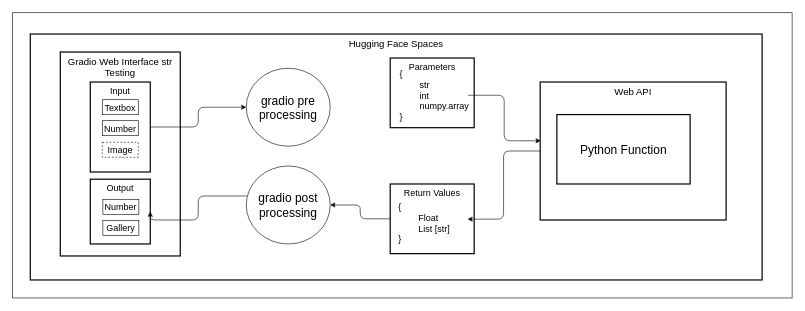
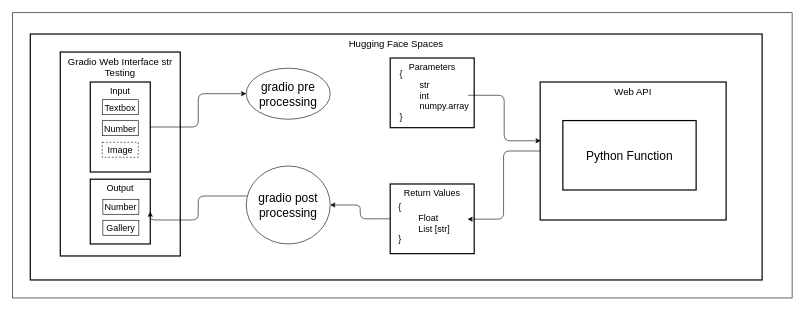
- <mxCell id="16" value="&lt;font style=&quot;font-size: 20px;&quot;&gt;gradio pre processing&lt;/font&gt;" style="ellipse;whiteSpace=wrap;html=1;" vertex="1" parent="1"><mxGeometry x="410" y="113" width="140" height="130" as="geometry" /></mxCell>
+ <mxCell id="16" value="&lt;font style=&quot;font-size: 20px;&quot;&gt;gradio pre processing&lt;/font&gt;" style="ellipse;whiteSpace=wrap;html=1;" vertex="1" parent="1"><mxGeometry x="410" y="113" width="140" height="85" as="geometry" /></mxCell>
- <mxCell id="20" value="Python Function" style="whiteSpace=wrap;strokeWidth=2;verticalAlign=middle;container=0;fontSize=20;" vertex="1" parent="1"><mxGeometry x="927.83" y="190.27" width="222.17" height="115.73" as="geometry" /></mxCell>
+ <mxCell id="20" value="Python Function" style="whiteSpace=wrap;strokeWidth=2;verticalAlign=middle;container=0;fontSize=20;" vertex="1" parent="1"><mxGeometry x="937.83" y="200.27" width="222.17" height="115.73" as="geometry" /></mxCell>
